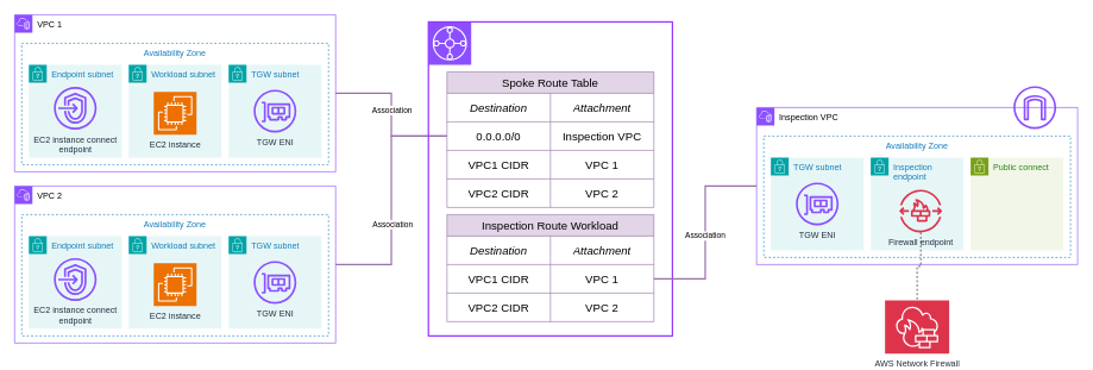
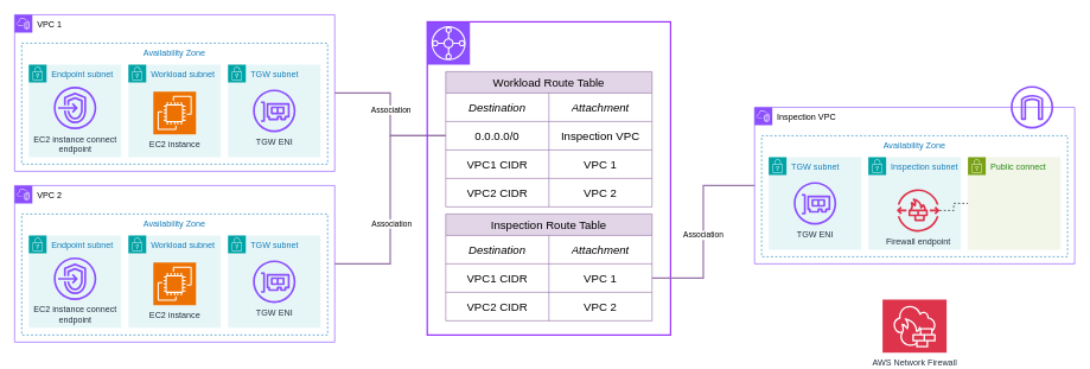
- <mxCell id="24" value="Spoke Route Table" style="shape=table;startSize=30;container=1;collapsible=0;childLayout=tableLayout;strokeColor=#9673a6;fontSize=16;fillColor=#e1d5e7;" vertex="1" parent="1"><mxGeometry x="626" y="100" width="290" height="190" as="geometry" /></mxCell>
+ <mxCell id="24" value="Workload Route Table" style="shape=table;startSize=30;container=1;collapsible=0;childLayout=tableLayout;strokeColor=#9673a6;fontSize=16;fillColor=#e1d5e7;" vertex="1" parent="1"><mxGeometry x="626" y="100" width="290" height="190" as="geometry" /></mxCell>
- <mxCell id="52" value="Inspection endpoint" style="points=[[0,0],[0.25,0],[0.5,0],[0.75,0],[1,0],[1,0.25],[1,0.5],[1,0.75],[1,1],[0.75,1],[0.5,1],[0.25,1],[0,1],[0,0.75],[0,0.5],[0,0.25]];outlineConnect=0;gradientColor=none;html=1;whiteSpace=wrap;fontSize=12;fontStyle=0;container=1;pointerEvents=0;collapsible=0;recursiveResize=0;shape=mxgraph.aws4.group;grIcon=mxgraph.aws4.group_security_group;grStroke=0;strokeColor=#00A4A6;fillColor=#E6F6F7;verticalAlign=top;align=left;spacingLeft=30;fontColor=#147EBA;dashed=0;" vertex="1" parent="49"><mxGeometry x="160" y="70" width="130" height="130" as="geometry" /></mxCell>
+ <mxCell id="52" value="Inspection subnet" style="points=[[0,0],[0.25,0],[0.5,0],[0.75,0],[1,0],[1,0.25],[1,0.5],[1,0.75],[1,1],[0.75,1],[0.5,1],[0.25,1],[0,1],[0,0.75],[0,0.5],[0,0.25]];outlineConnect=0;gradientColor=none;html=1;whiteSpace=wrap;fontSize=12;fontStyle=0;container=1;pointerEvents=0;collapsible=0;recursiveResize=0;shape=mxgraph.aws4.group;grIcon=mxgraph.aws4.group_security_group;grStroke=0;strokeColor=#00A4A6;fillColor=#E6F6F7;verticalAlign=top;align=left;spacingLeft=30;fontColor=#147EBA;dashed=0;" vertex="1" parent="49"><mxGeometry x="160" y="70" width="130" height="130" as="geometry" /></mxCell>
- <mxCell id="37" value="Inspection Route Workload" style="shape=table;startSize=30;container=1;collapsible=0;childLayout=tableLayout;strokeColor=#9673a6;fontSize=16;fillColor=#e1d5e7;" vertex="1" parent="1"><mxGeometry x="626" y="300" width="290" height="150" as="geometry" /></mxCell>
+ <mxCell id="37" value="Inspection Route Table" style="shape=table;startSize=30;container=1;collapsible=0;childLayout=tableLayout;strokeColor=#9673a6;fontSize=16;fillColor=#e1d5e7;" vertex="1" parent="1"><mxGeometry x="626" y="300" width="290" height="150" as="geometry" /></mxCell>
- <mxCell id="58" style="edgeStyle=orthogonalEdgeStyle;rounded=0;orthogonalLoop=1;jettySize=auto;html=1;dashed=1;endArrow=none;endFill=0;" edge="1" parent="1" source="53" target="57"><mxGeometry relative="1" as="geometry" /></mxCell>
+ <mxCell id="58" style="edgeStyle=orthogonalEdgeStyle;rounded=0;orthogonalLoop=1;jettySize=auto;html=1;dashed=1;endArrow=none;endFill=0;" edge="1" parent="1" source="53" target="55"><mxGeometry relative="1" as="geometry" /></mxCell>
